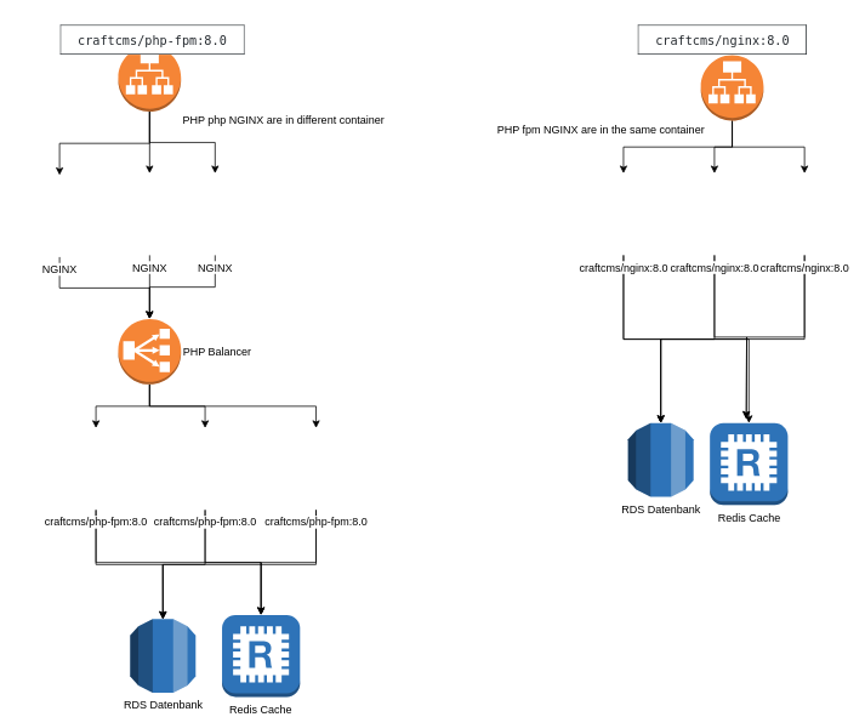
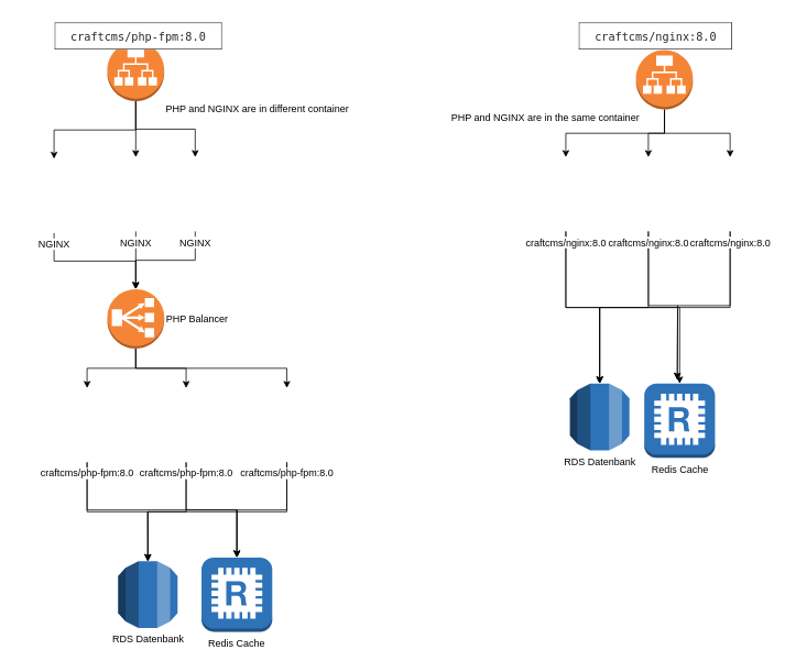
- <mxCell id="39" value="PHP php NGINX are in different container" style="text;html=1;align=center;verticalAlign=middle;resizable=0;points=[];autosize=1;strokeColor=none;" parent="1" vertex="1"><mxGeometry x="191" y="122" width="240" height="20" as="geometry" /></mxCell>
+ <mxCell id="39" value="PHP and NGINX are in different container" style="text;html=1;align=center;verticalAlign=middle;resizable=0;points=[];autosize=1;strokeColor=none;" parent="1" vertex="1"><mxGeometry x="191" y="122" width="240" height="20" as="geometry" /></mxCell>
- <mxCell id="40" value="PHP fpm NGINX are in the same container" style="text;html=1;align=center;verticalAlign=middle;resizable=0;points=[];autosize=1;strokeColor=none;" parent="1" vertex="1"><mxGeometry x="540" y="132" width="240" height="20" as="geometry" /></mxCell>
+ <mxCell id="40" value="PHP and NGINX are in the same container" style="text;html=1;align=center;verticalAlign=middle;resizable=0;points=[];autosize=1;strokeColor=none;" parent="1" vertex="1"><mxGeometry x="540" y="132" width="240" height="20" as="geometry" /></mxCell>
